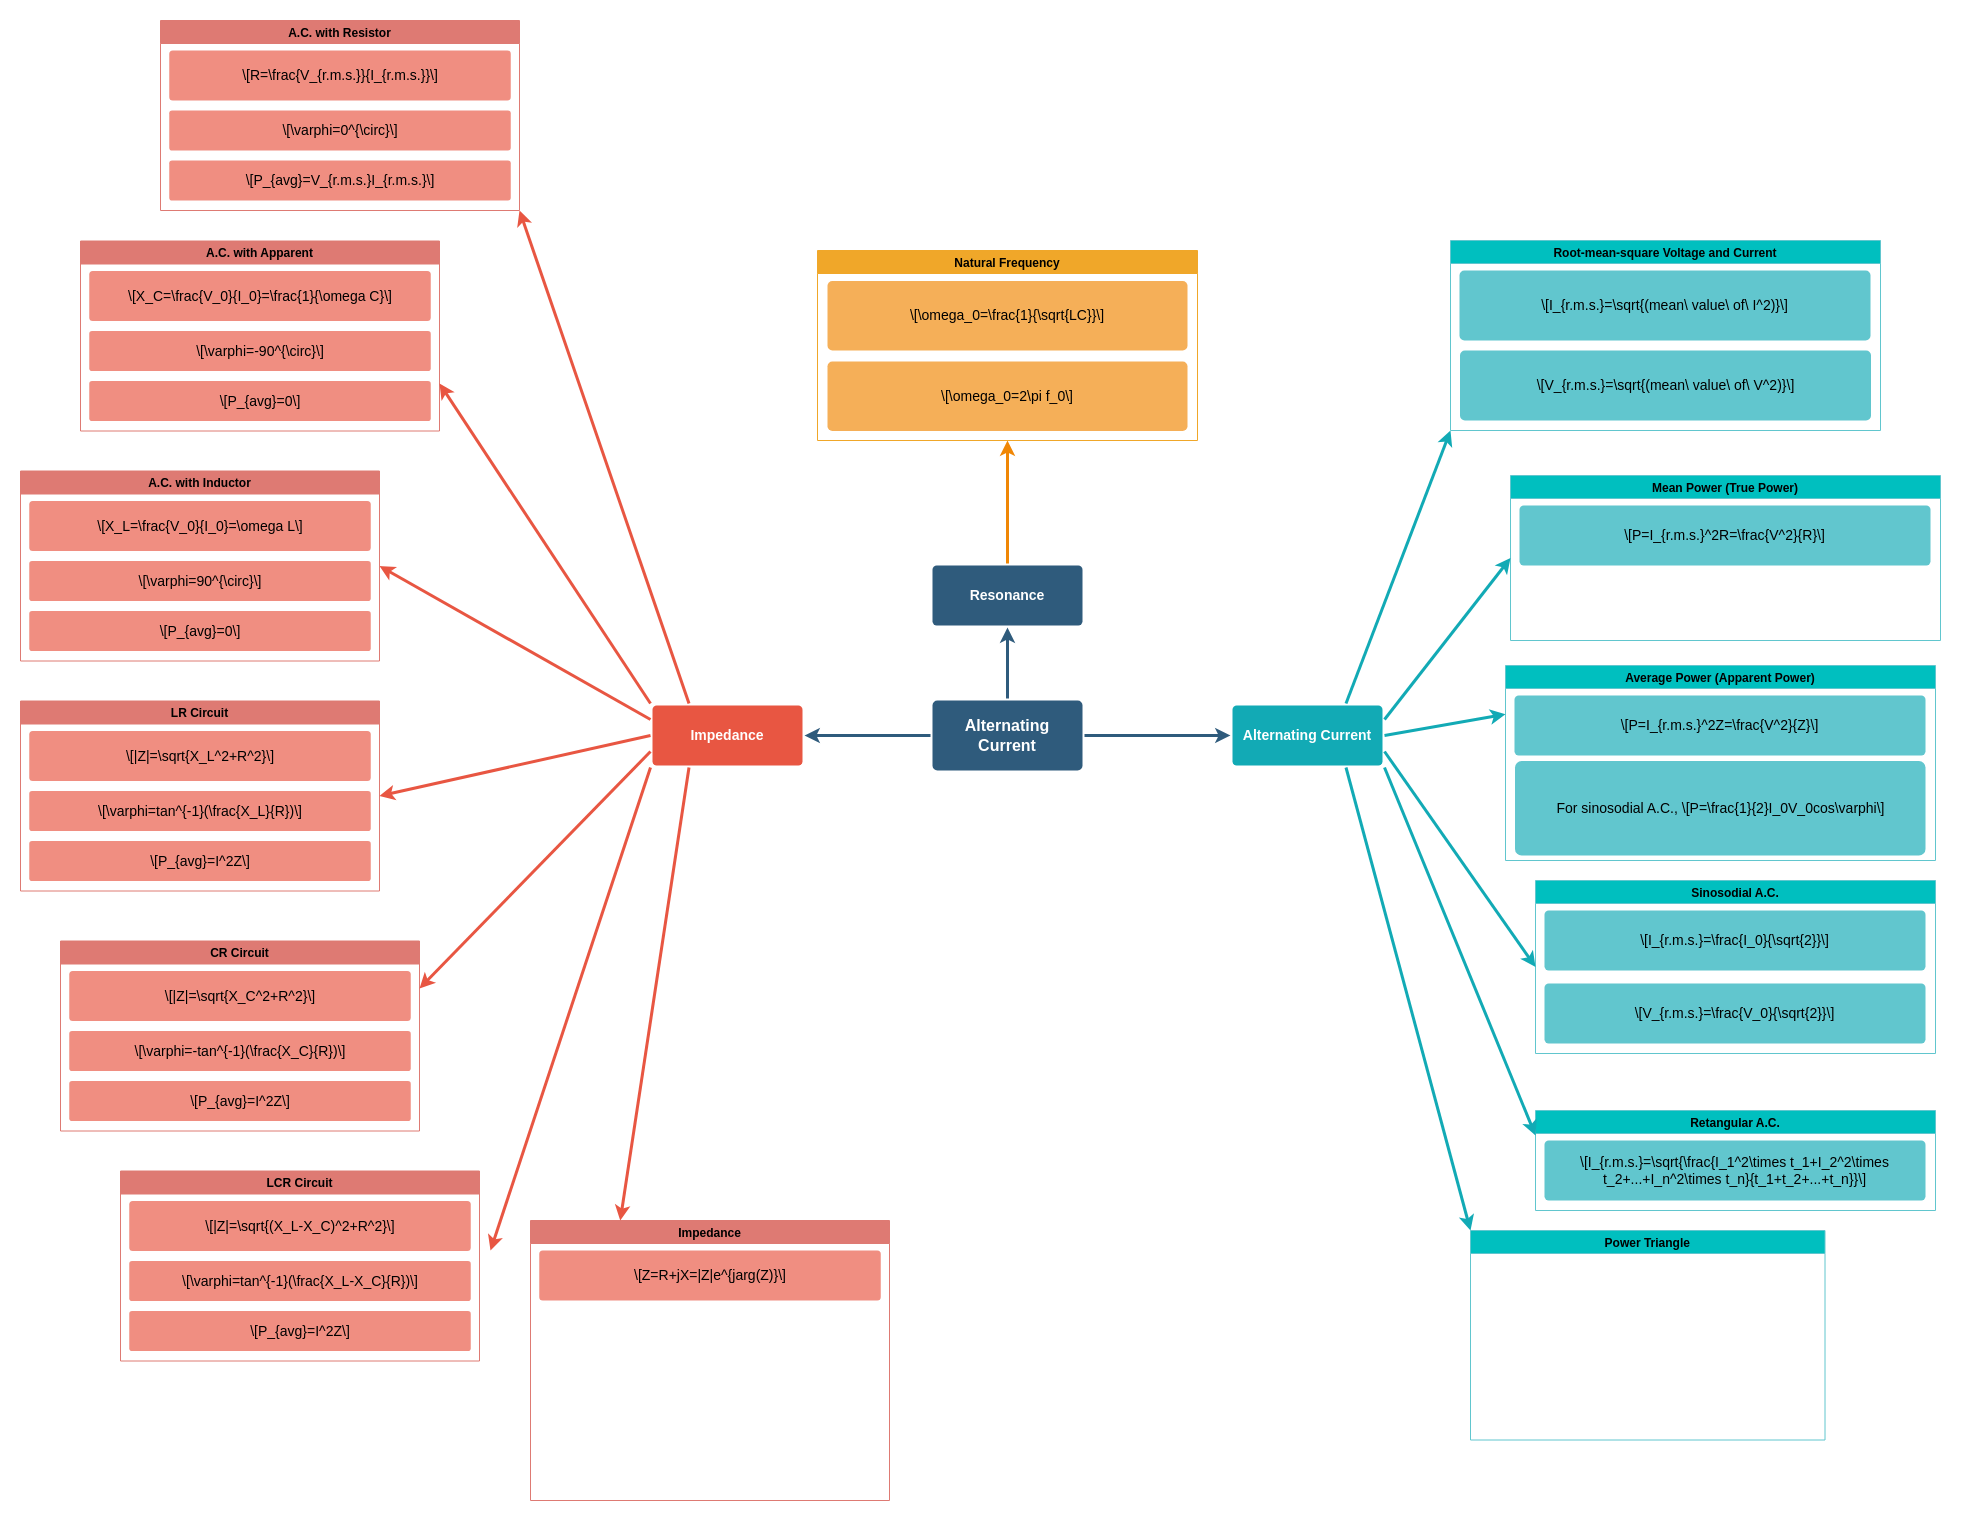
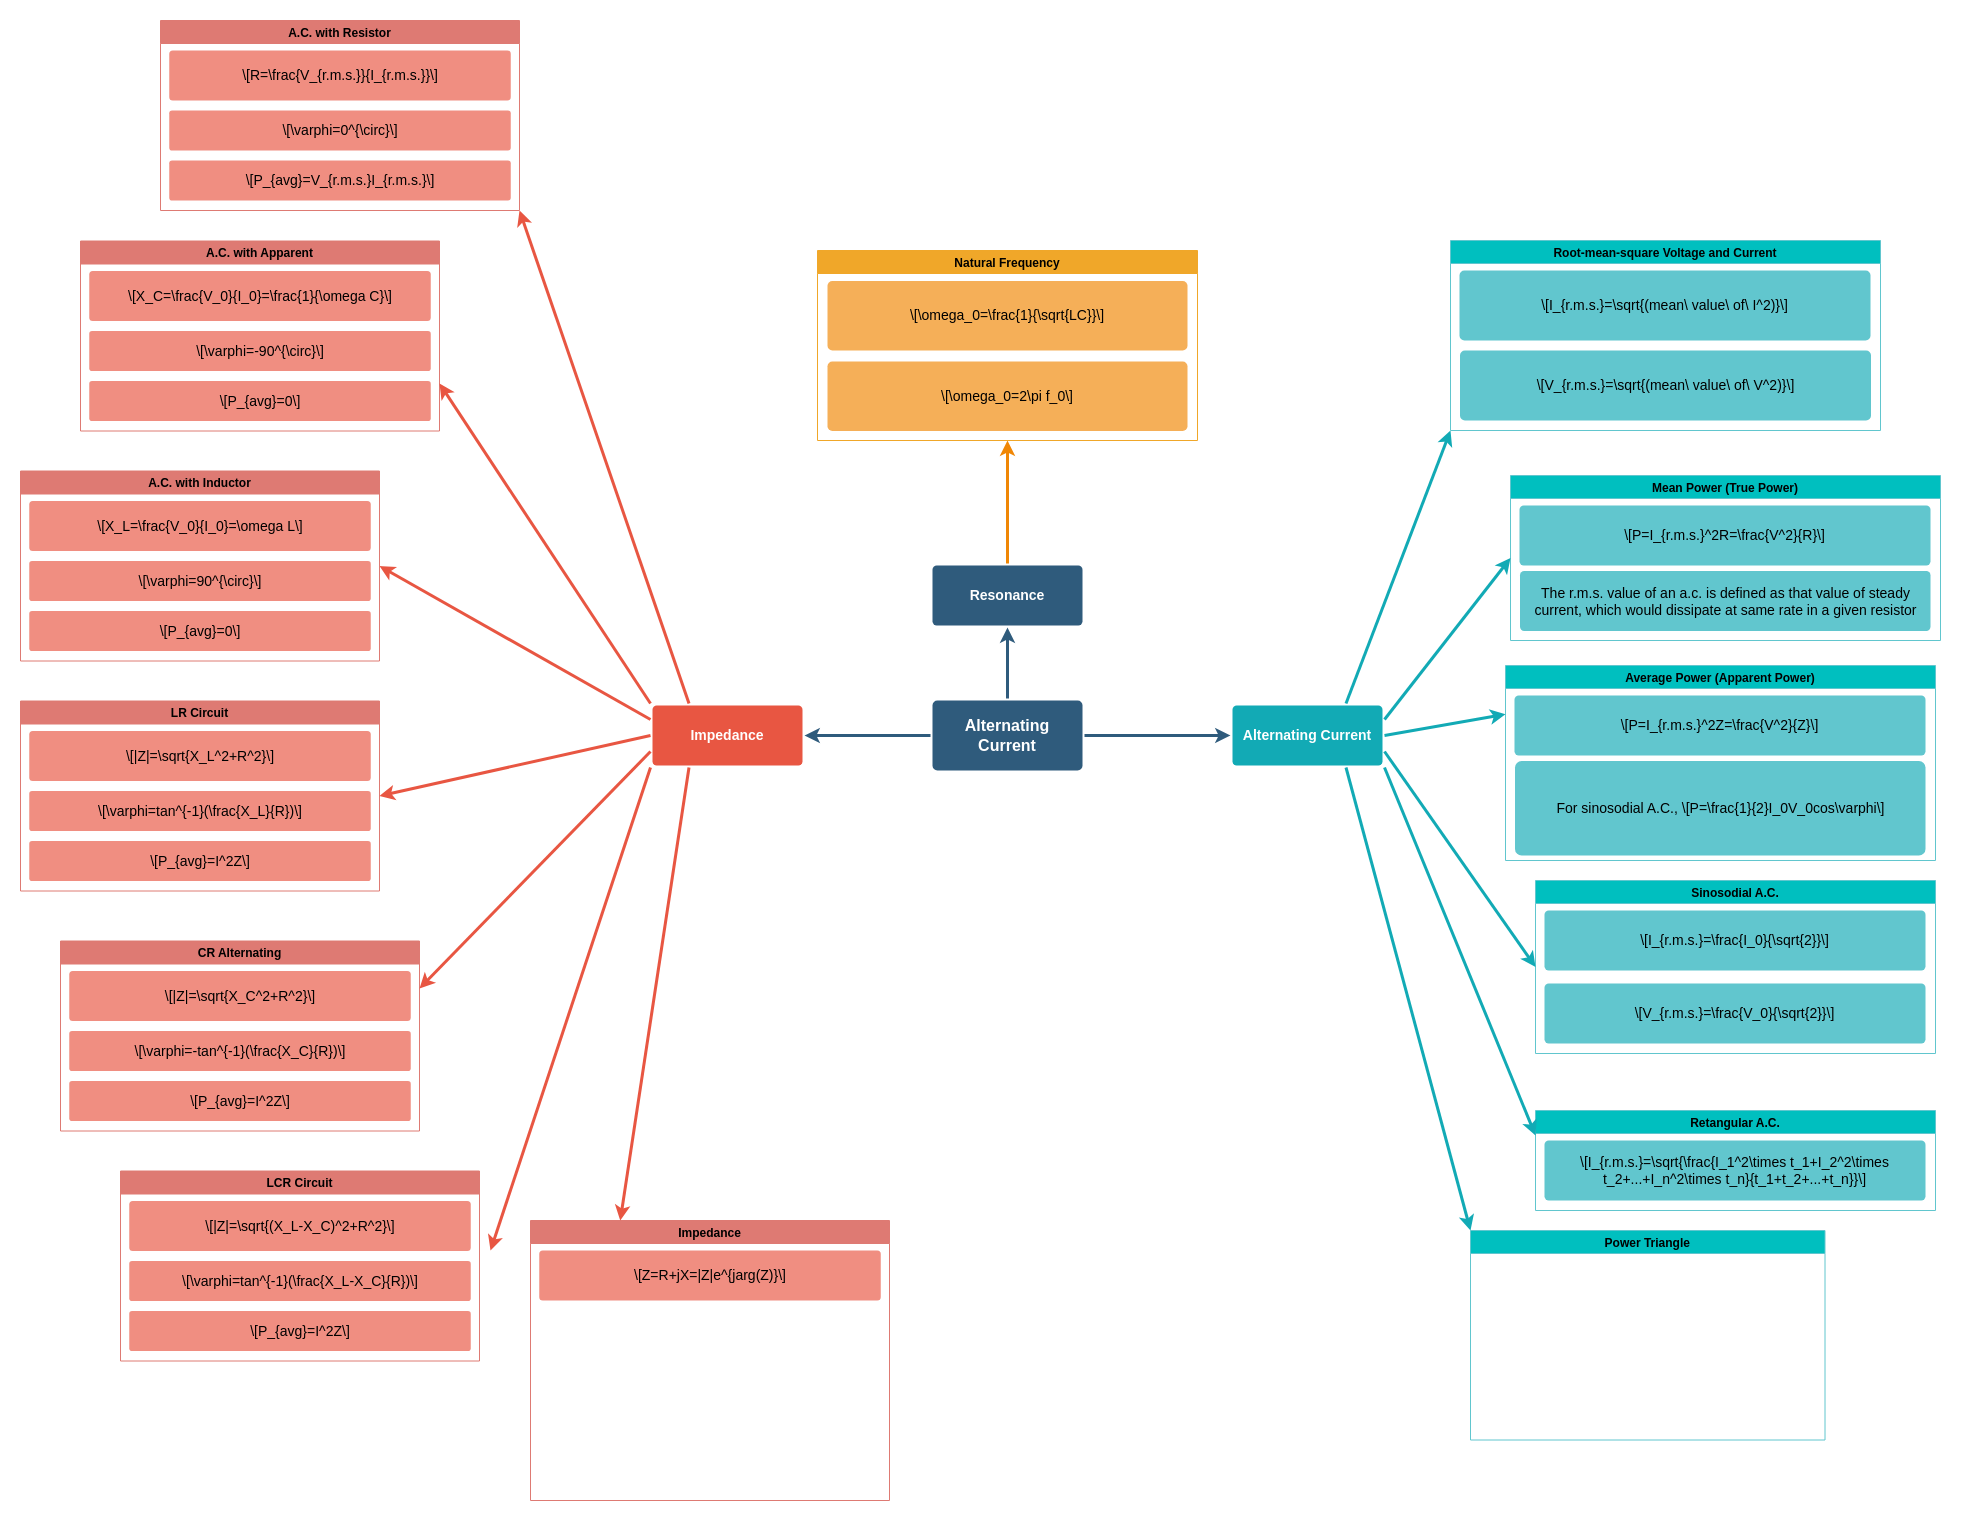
+ <mxCell id="17" value="The r.m.s. value of an a.c. is defined as that value of steady current, which would dissipate at same rate in a given resistor" style="rounded=1;whiteSpace=wrap;html=1;shadow=0;labelBackgroundColor=none;strokeColor=none;strokeWidth=3;fillColor=#61c6ce;fontFamily=Helvetica;fontSize=14;align=center;spacing=5;fontStyle=0;arcSize=7;perimeterSpacing=2;fontColor=#000000;" parent="15" vertex="1"><mxGeometry x="9.5" y="95.5" width="410.5" height="60" as="geometry" /></mxCell>
- <mxCell id="50" value="CR Circuit" style="swimlane;gradientColor=none;startSize=23;fontColor=#000000;fillColor=#DE7A73;strokeColor=#DE7A73;" vertex="1" parent="1"><mxGeometry x="60" y="940.5" width="359" height="190" as="geometry" /></mxCell>
+ <mxCell id="50" value="CR Alternating" style="swimlane;gradientColor=none;startSize=23;fontColor=#000000;fillColor=#DE7A73;strokeColor=#DE7A73;" vertex="1" parent="1"><mxGeometry x="60" y="940.5" width="359" height="190" as="geometry" /></mxCell>
